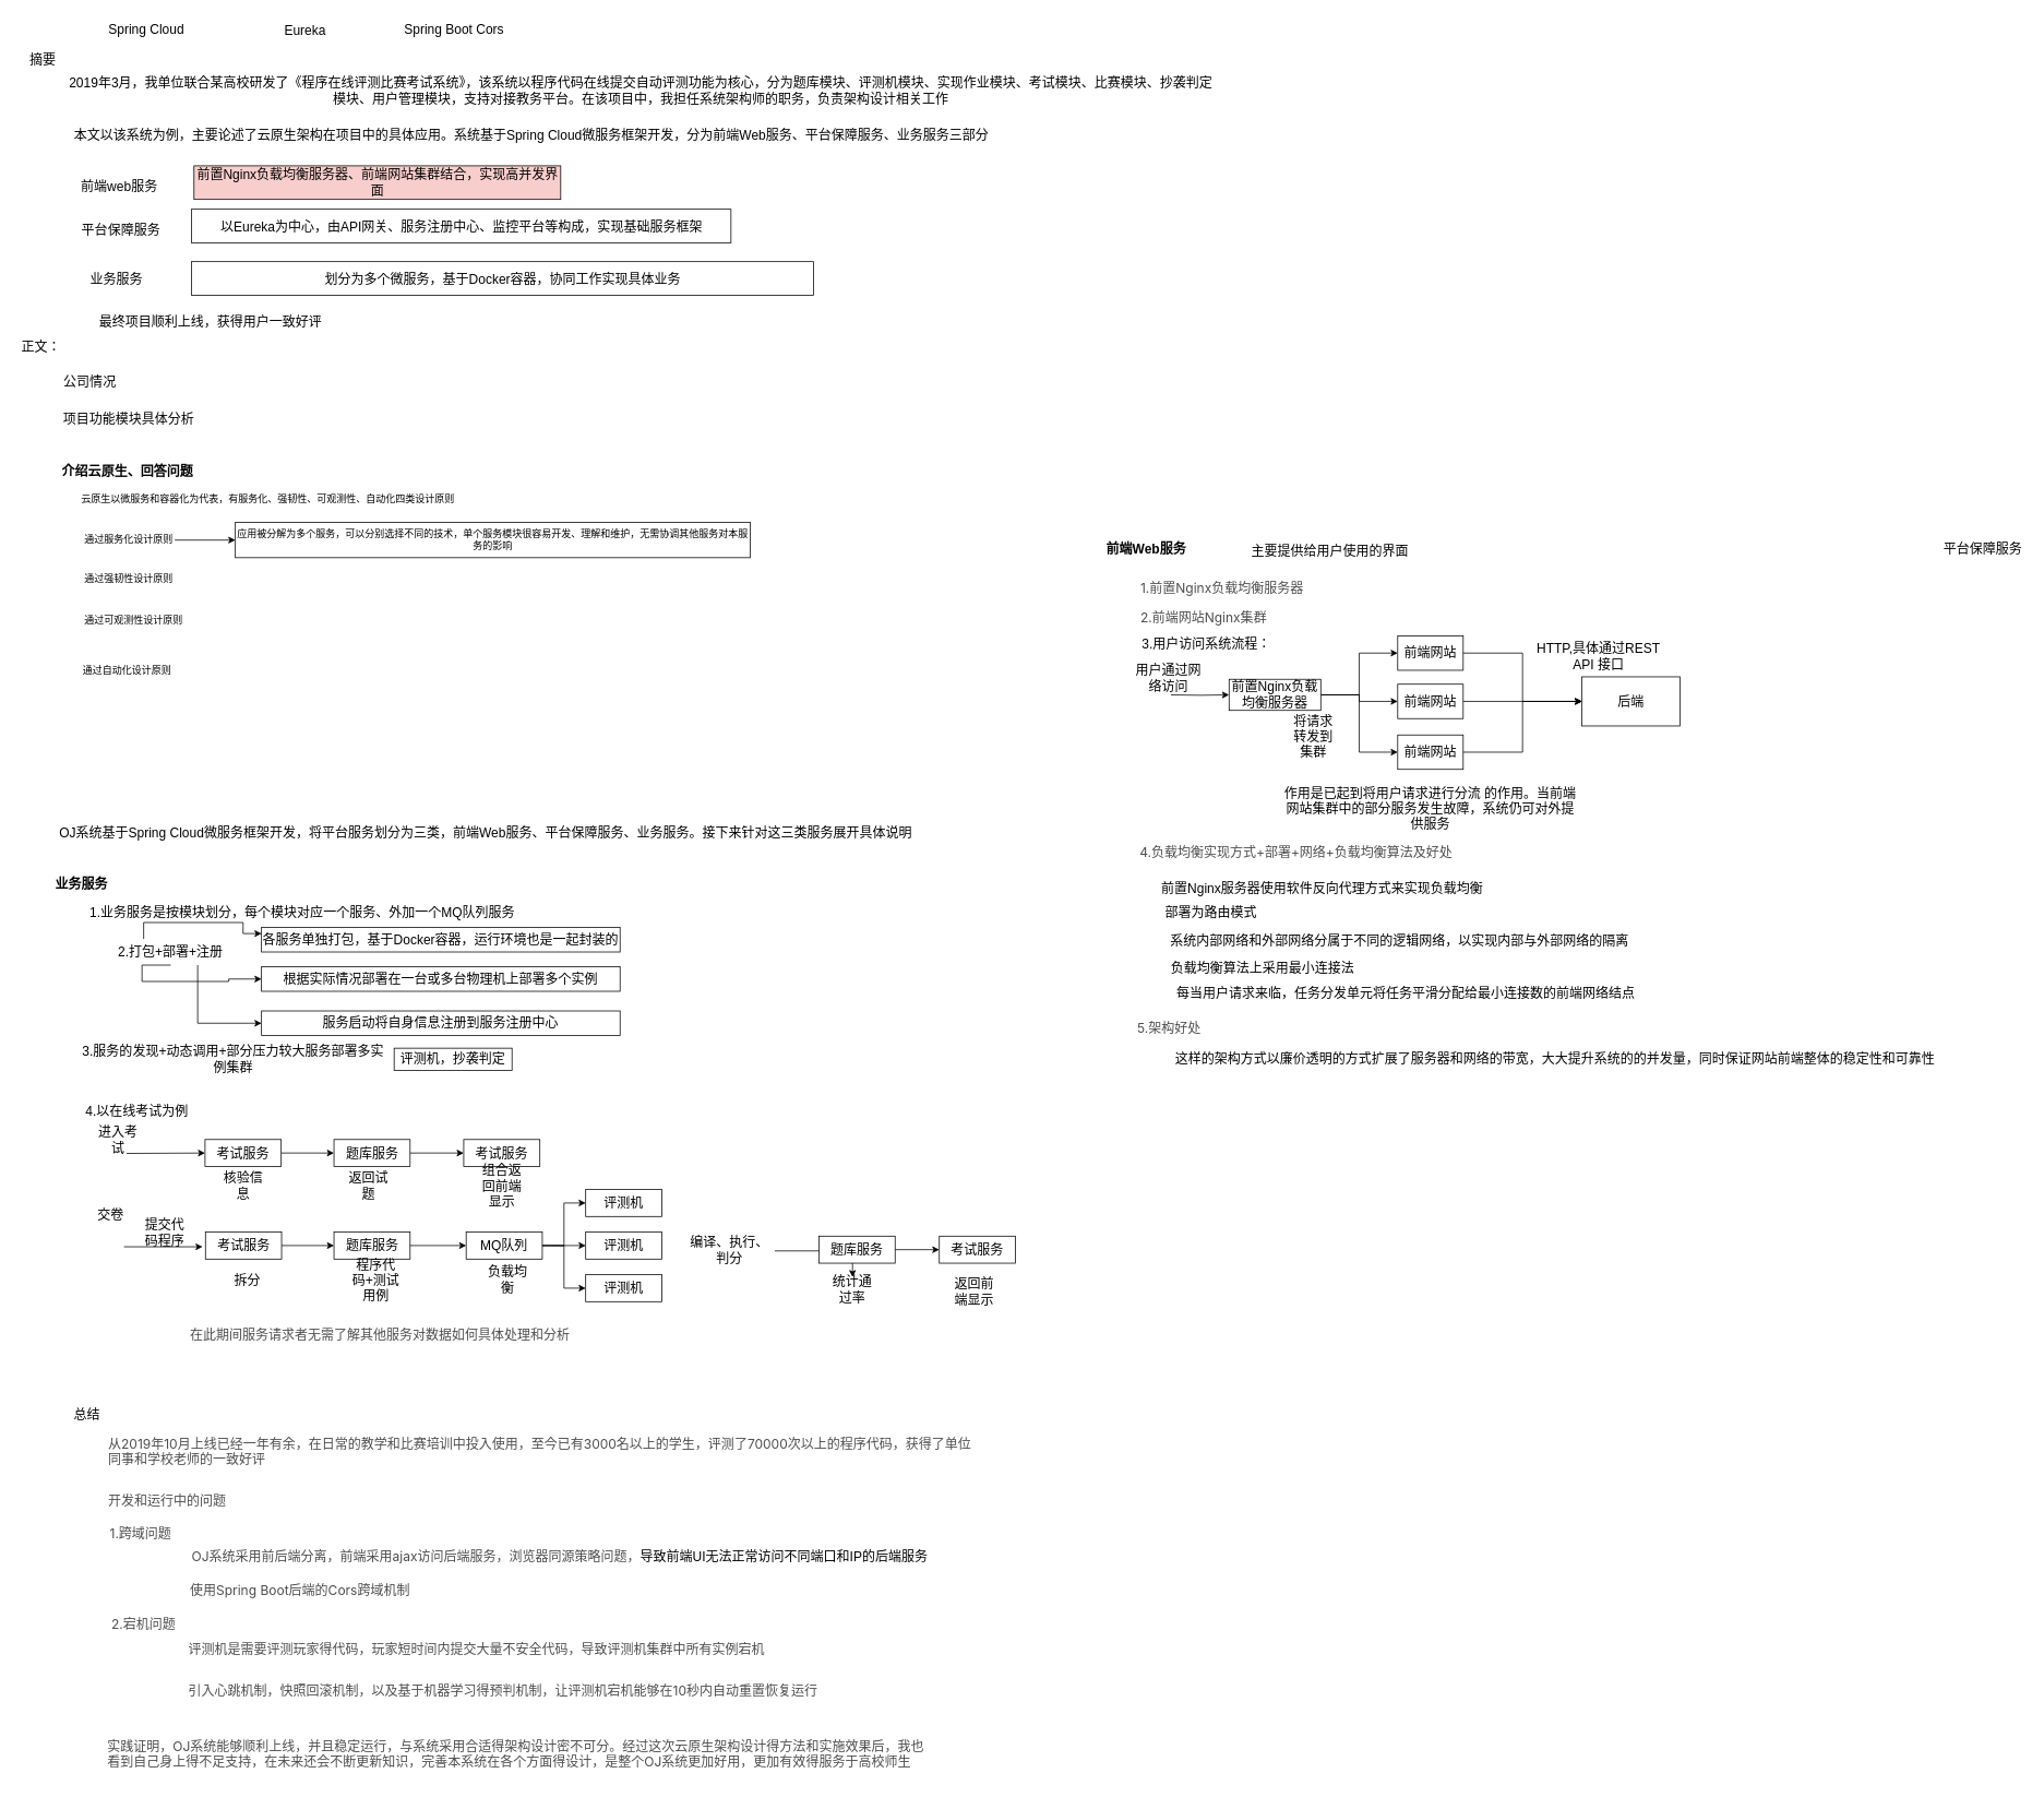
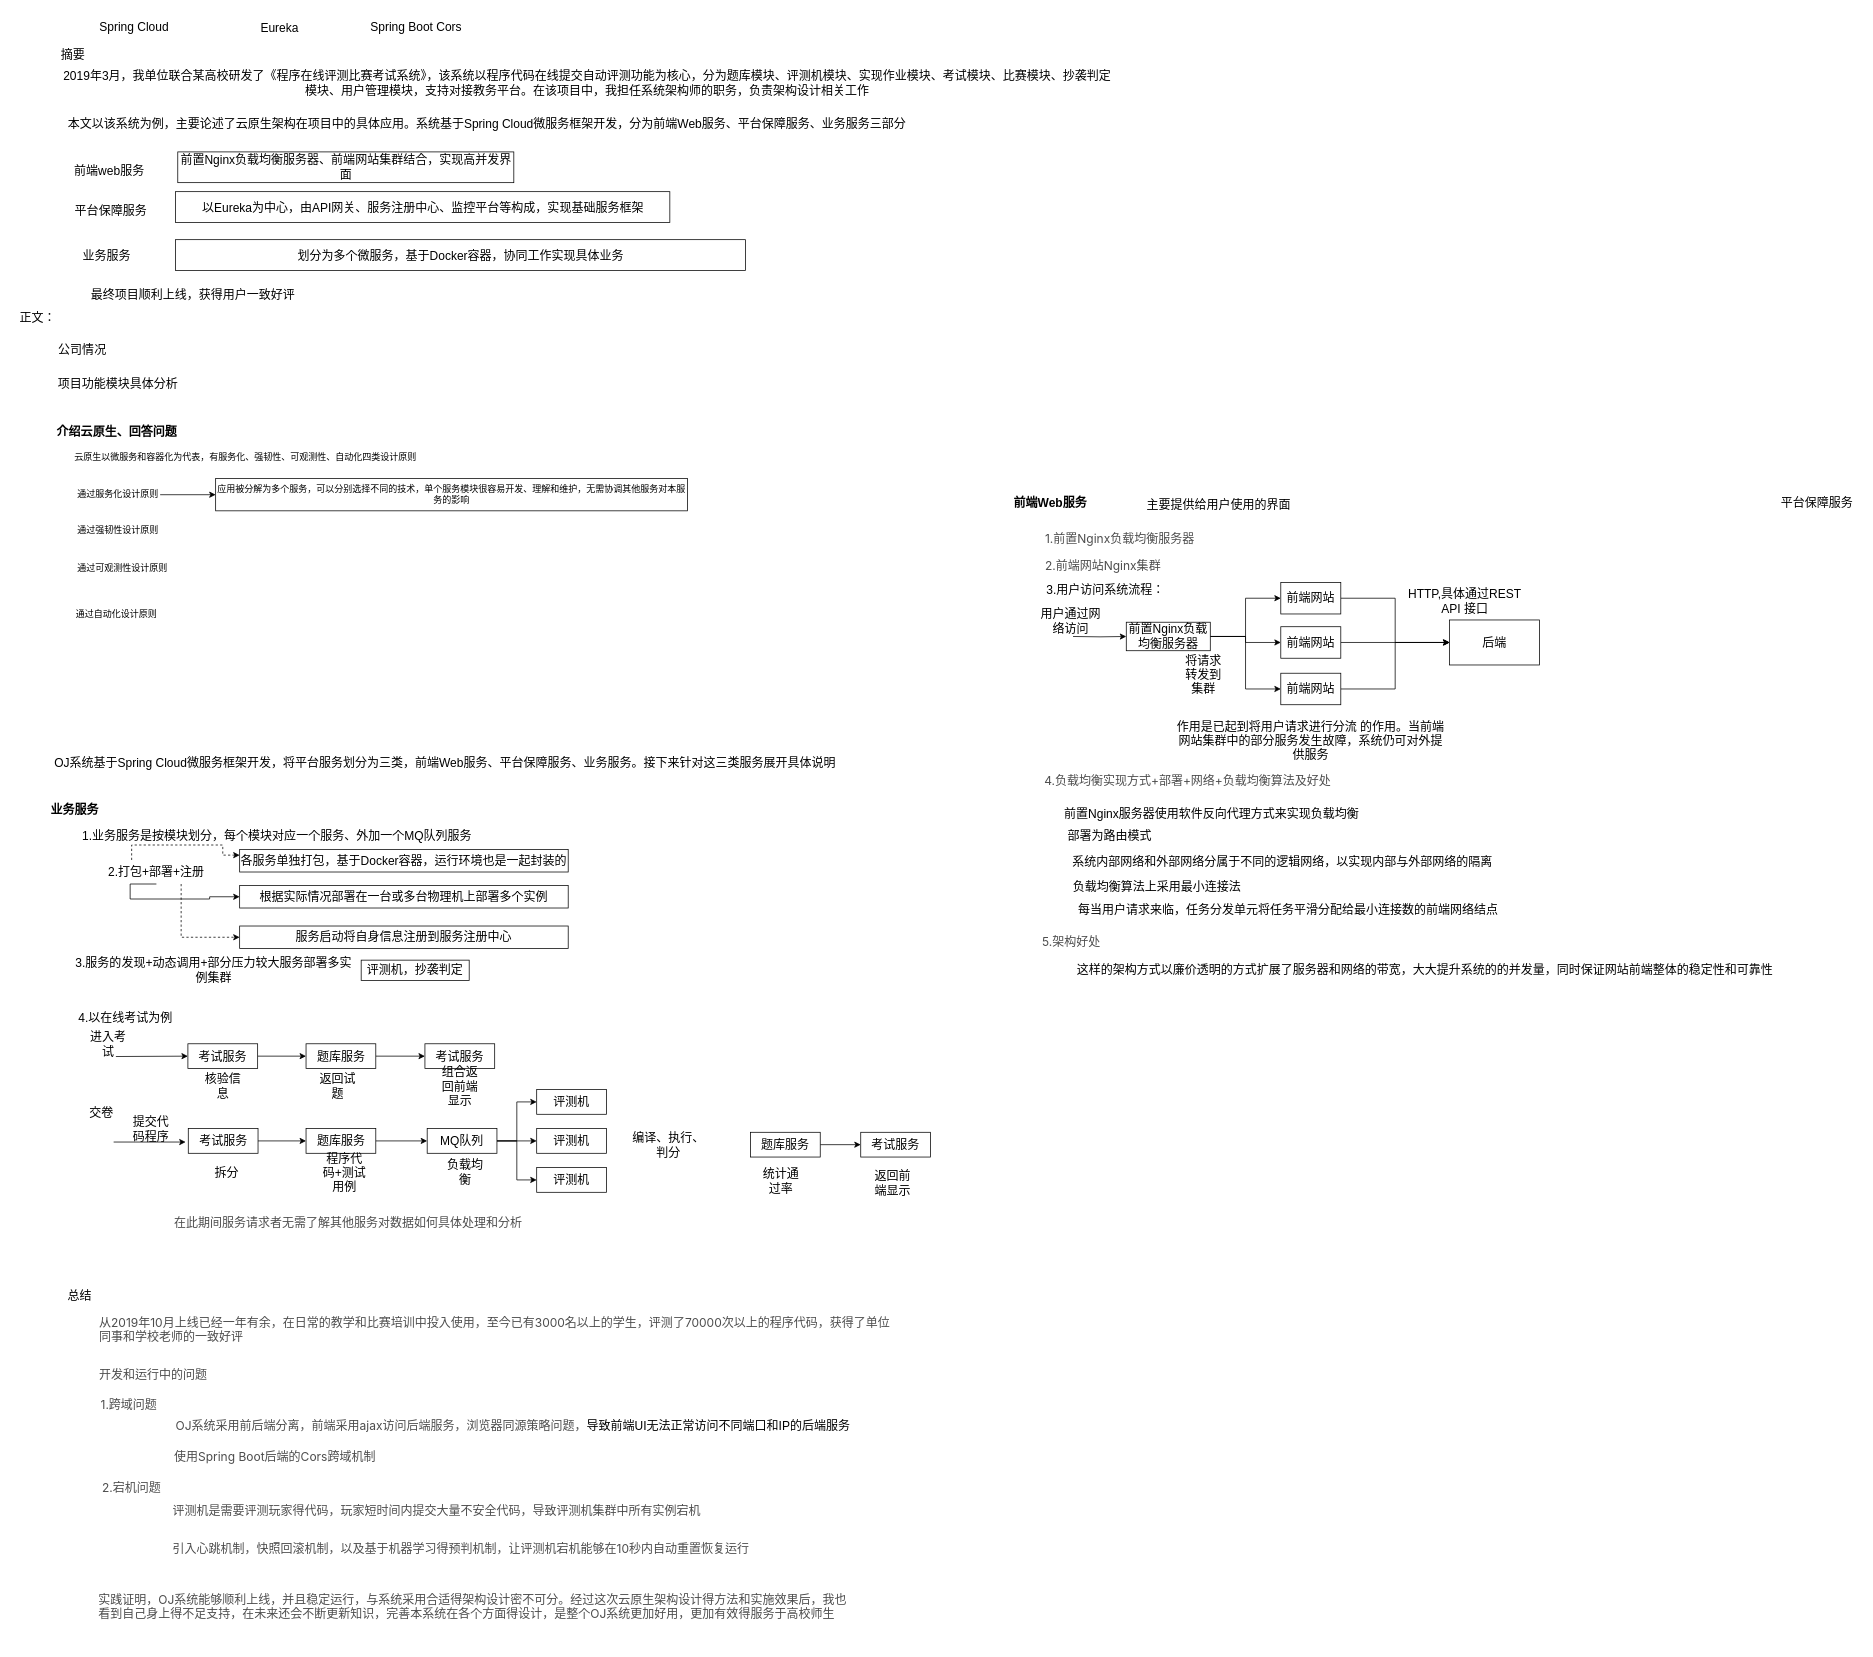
- <mxCell id="2" value="摘要" style="text;html=1;strokeColor=none;fillColor=none;align=center;verticalAlign=middle;whiteSpace=wrap;rounded=0;fontSize=16;" parent="1" vertex="1"><mxGeometry x="22" y="57" width="60" height="30" as="geometry" /></mxCell>
+ <mxCell id="2" value="摘要" style="text;html=1;strokeColor=none;fillColor=none;align=center;verticalAlign=middle;whiteSpace=wrap;rounded=0;fontSize=16;" parent="1" vertex="1"><mxGeometry x="67" y="57" width="60" height="30" as="geometry" /></mxCell>
- <mxCell id="100" value="前置Nginx负载均衡服务器、前端网站集群结合，实现高并发界面" style="rounded=0;whiteSpace=wrap;html=1;fontSize=16;fillColor=#f8cecc;" vertex="1" parent="1"><mxGeometry x="236.5" y="202" width="448" height="41" as="geometry" /></mxCell>
+ <mxCell id="100" value="前置Nginx负载均衡服务器、前端网站集群结合，实现高并发界面" style="rounded=0;whiteSpace=wrap;html=1;fontSize=16;" vertex="1" parent="1"><mxGeometry x="236.5" y="202" width="448" height="41" as="geometry" /></mxCell>
- <mxCell id="13" style="edgeStyle=orthogonalEdgeStyle;rounded=0;orthogonalLoop=1;jettySize=auto;html=1;exitX=0.25;exitY=0;exitDx=0;exitDy=0;entryX=0;entryY=0.25;entryDx=0;entryDy=0;" parent="1" source="16" target="17" edge="1"><mxGeometry relative="1" as="geometry" /></mxCell>
+ <mxCell id="13" style="edgeStyle=orthogonalEdgeStyle;rounded=0;orthogonalLoop=1;jettySize=auto;html=1;exitX=0.25;exitY=0;exitDx=0;exitDy=0;entryX=0;entryY=0.25;entryDx=0;entryDy=0;dashed=1;" parent="1" source="16" target="17" edge="1"><mxGeometry relative="1" as="geometry" /></mxCell>
- <mxCell id="15" style="edgeStyle=orthogonalEdgeStyle;rounded=0;orthogonalLoop=1;jettySize=auto;html=1;exitX=0.75;exitY=1;exitDx=0;exitDy=0;entryX=0;entryY=0.5;entryDx=0;entryDy=0;" parent="1" source="16" target="19" edge="1"><mxGeometry relative="1" as="geometry" /></mxCell>
+ <mxCell id="15" style="edgeStyle=orthogonalEdgeStyle;rounded=0;orthogonalLoop=1;jettySize=auto;html=1;exitX=0.75;exitY=1;exitDx=0;exitDy=0;entryX=0;entryY=0.5;entryDx=0;entryDy=0;dashed=1;" parent="1" source="16" target="19" edge="1"><mxGeometry relative="1" as="geometry" /></mxCell>
- <mxCell id="50" value="" style="edgeStyle=orthogonalEdgeStyle;rounded=0;orthogonalLoop=1;jettySize=auto;html=1;fontSize=16;" parent="1" source="51" target="54" edge="1"><mxGeometry relative="1" as="geometry" /></mxCell>
